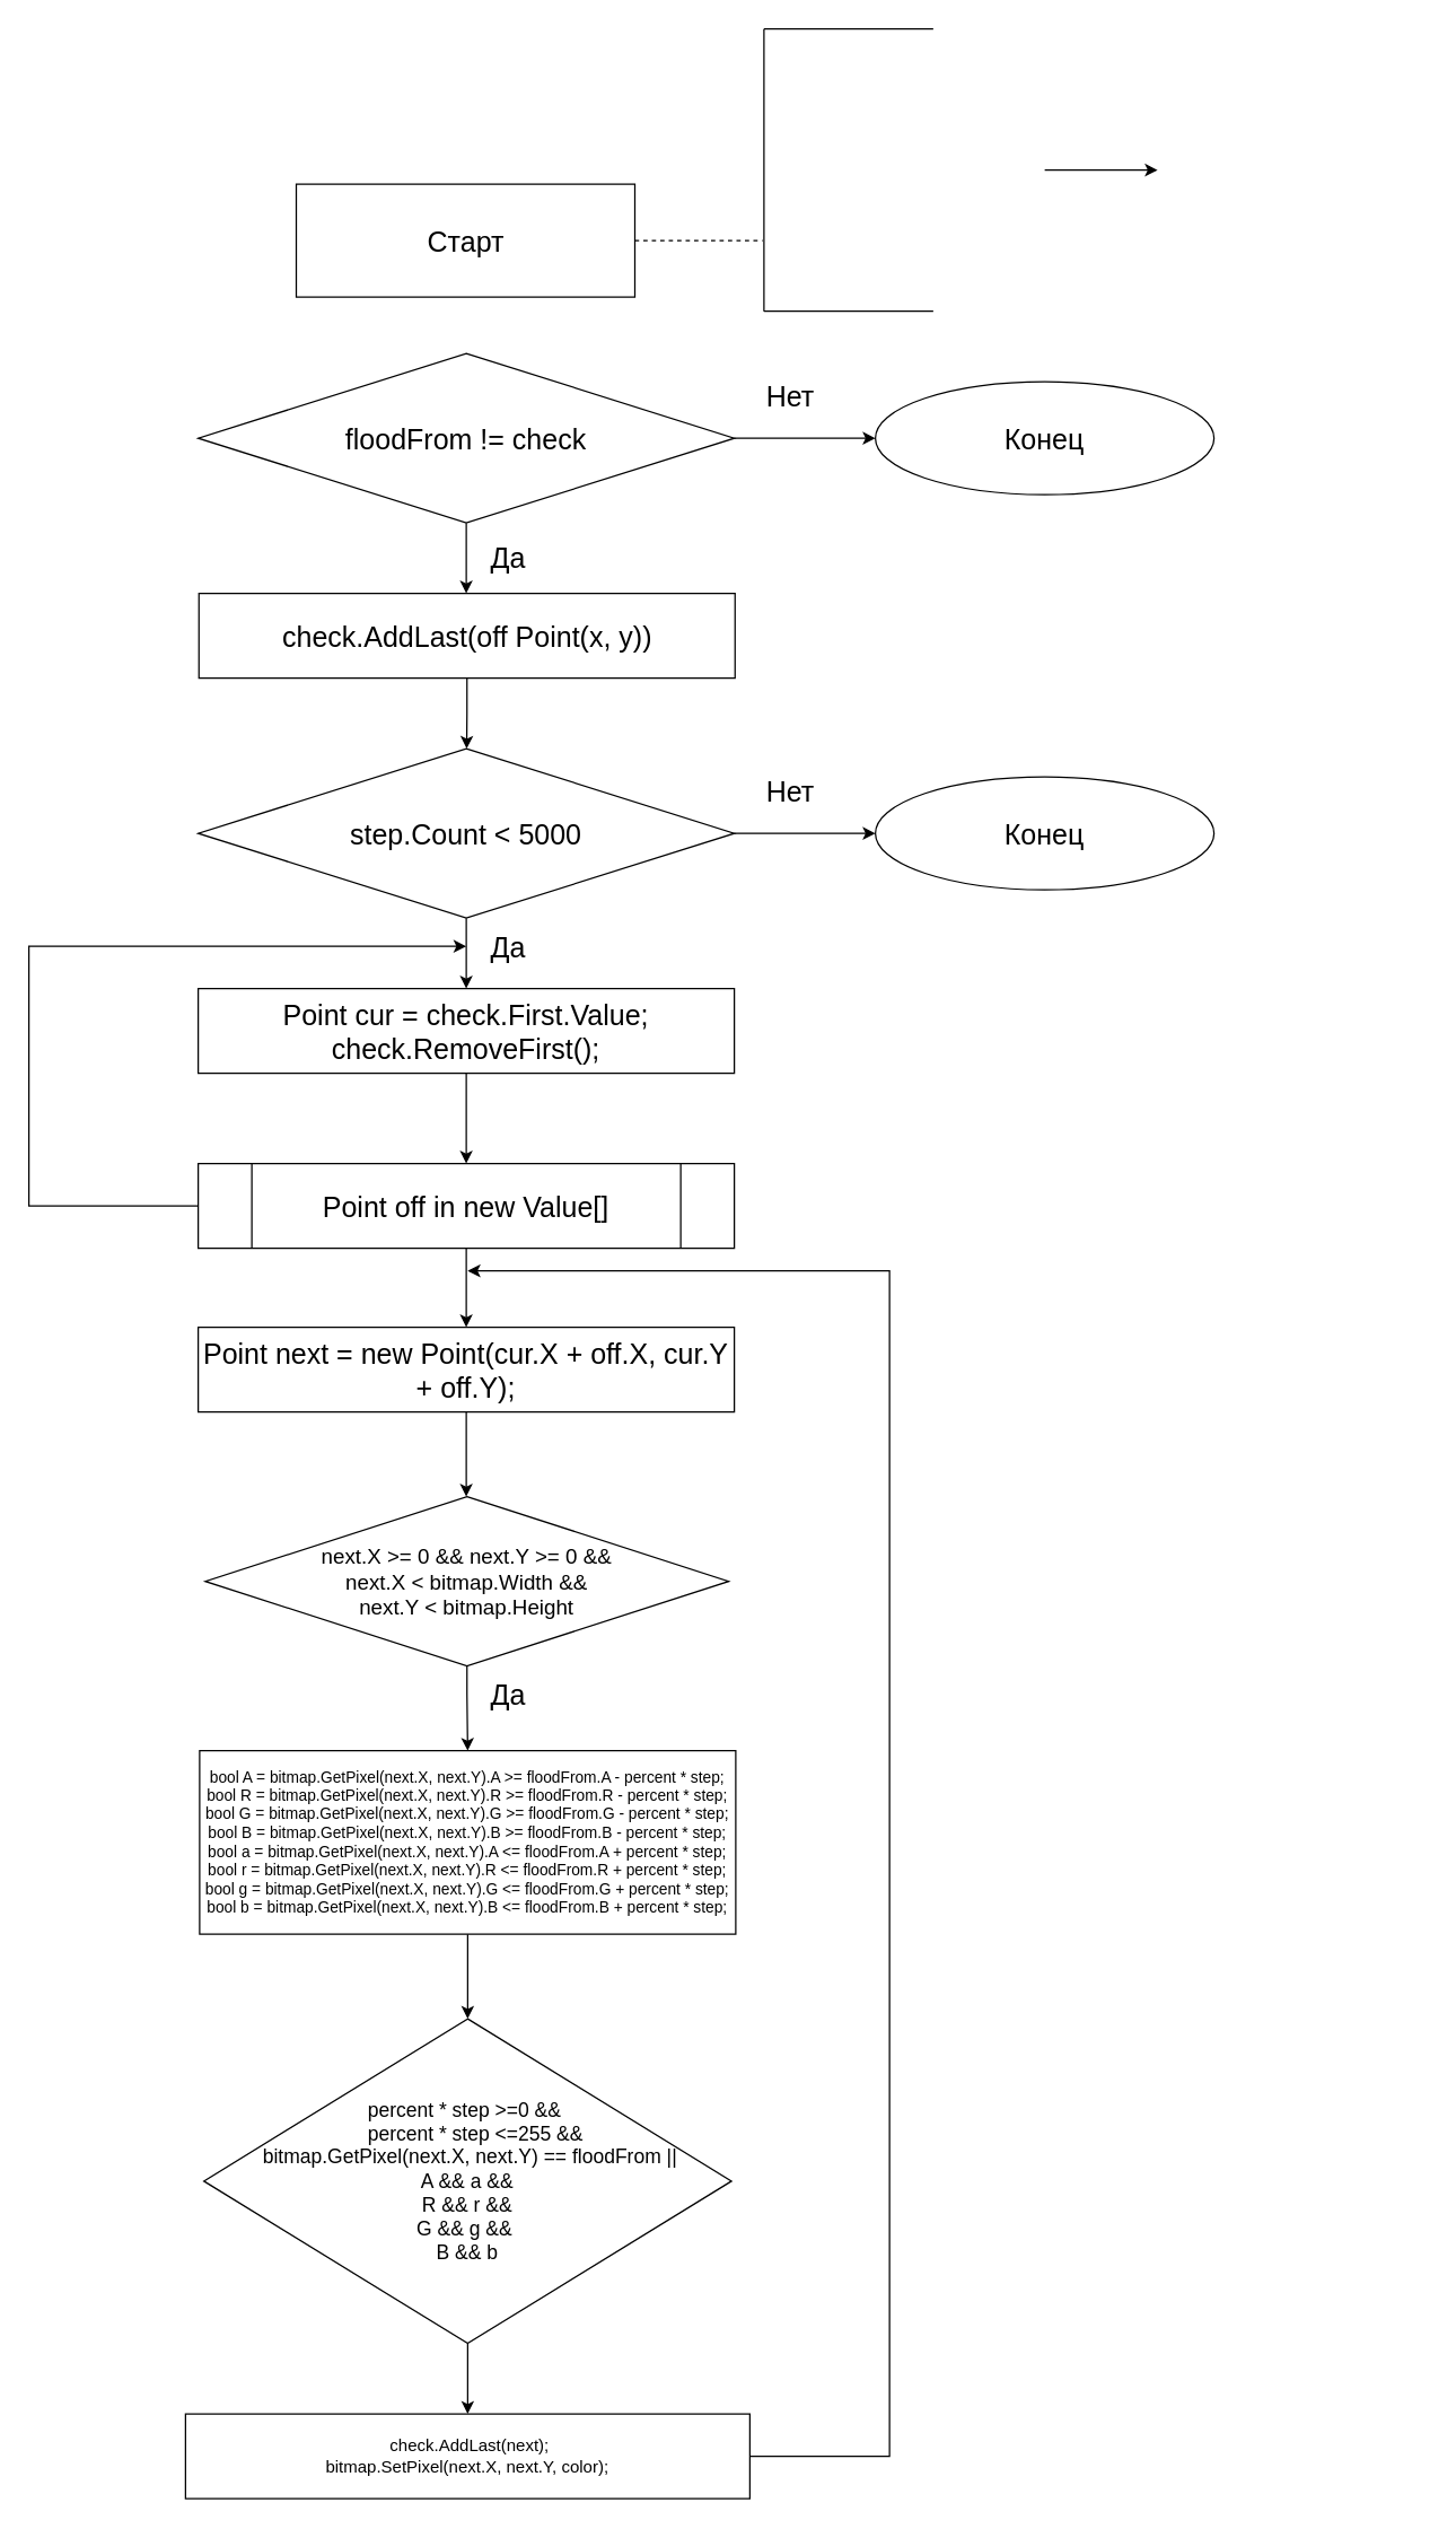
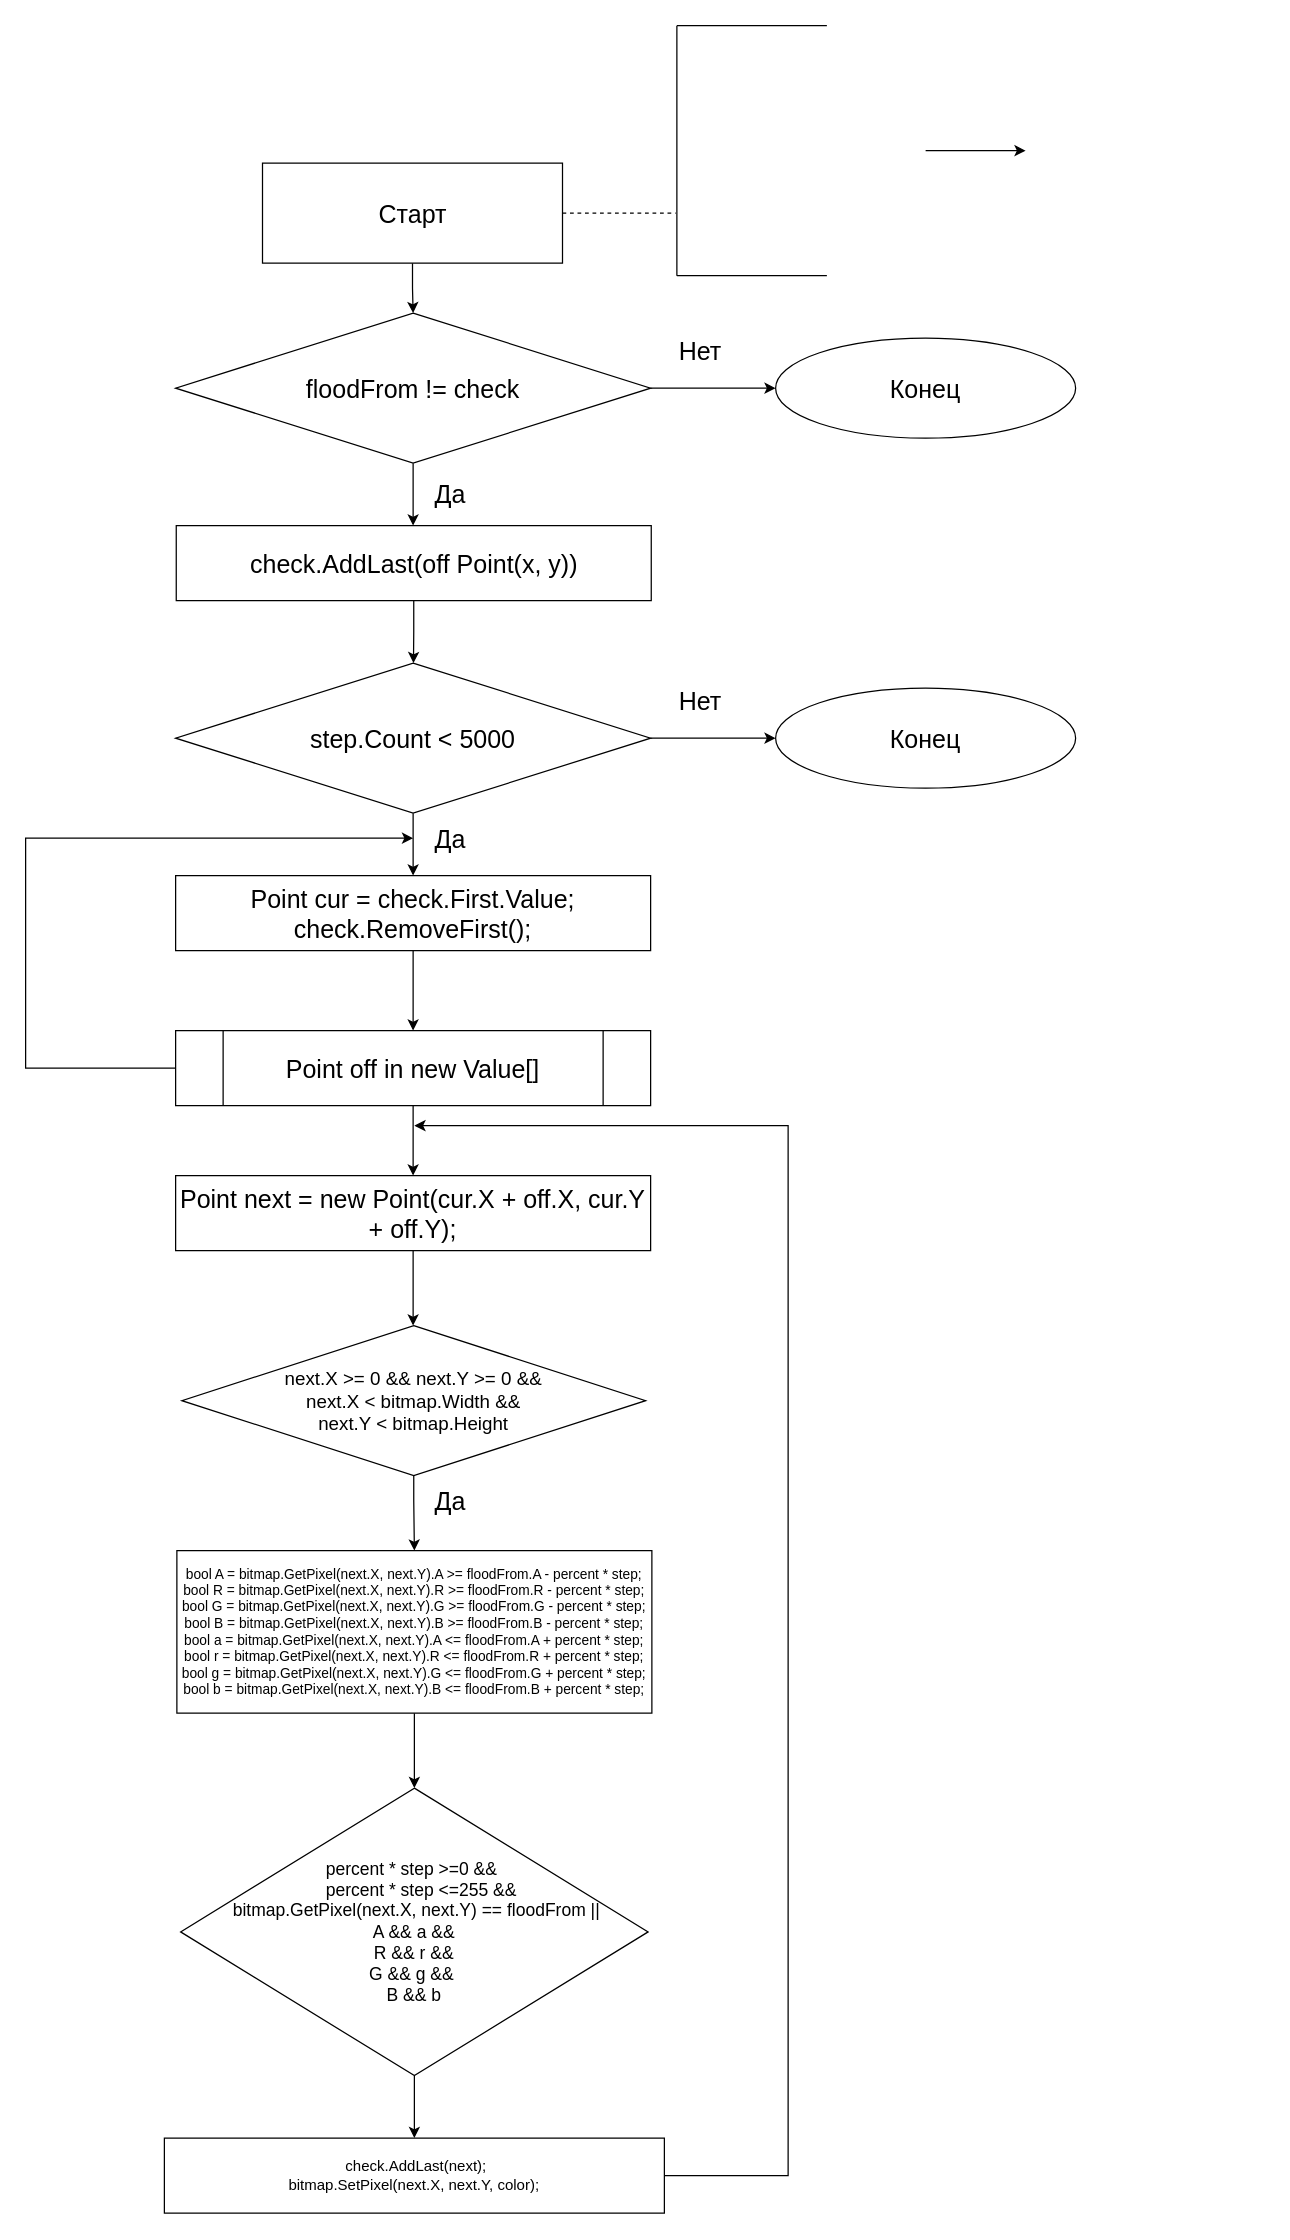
+ <mxCell id="2" style="edgeStyle=orthogonalEdgeStyle;rounded=0;orthogonalLoop=1;jettySize=auto;html=1;exitX=0.5;exitY=1;exitDx=0;exitDy=0;entryX=0.5;entryY=0;entryDx=0;entryDy=0;" edge="1" parent="1" source="3" target="6"><mxGeometry relative="1" as="geometry" /></mxCell>
